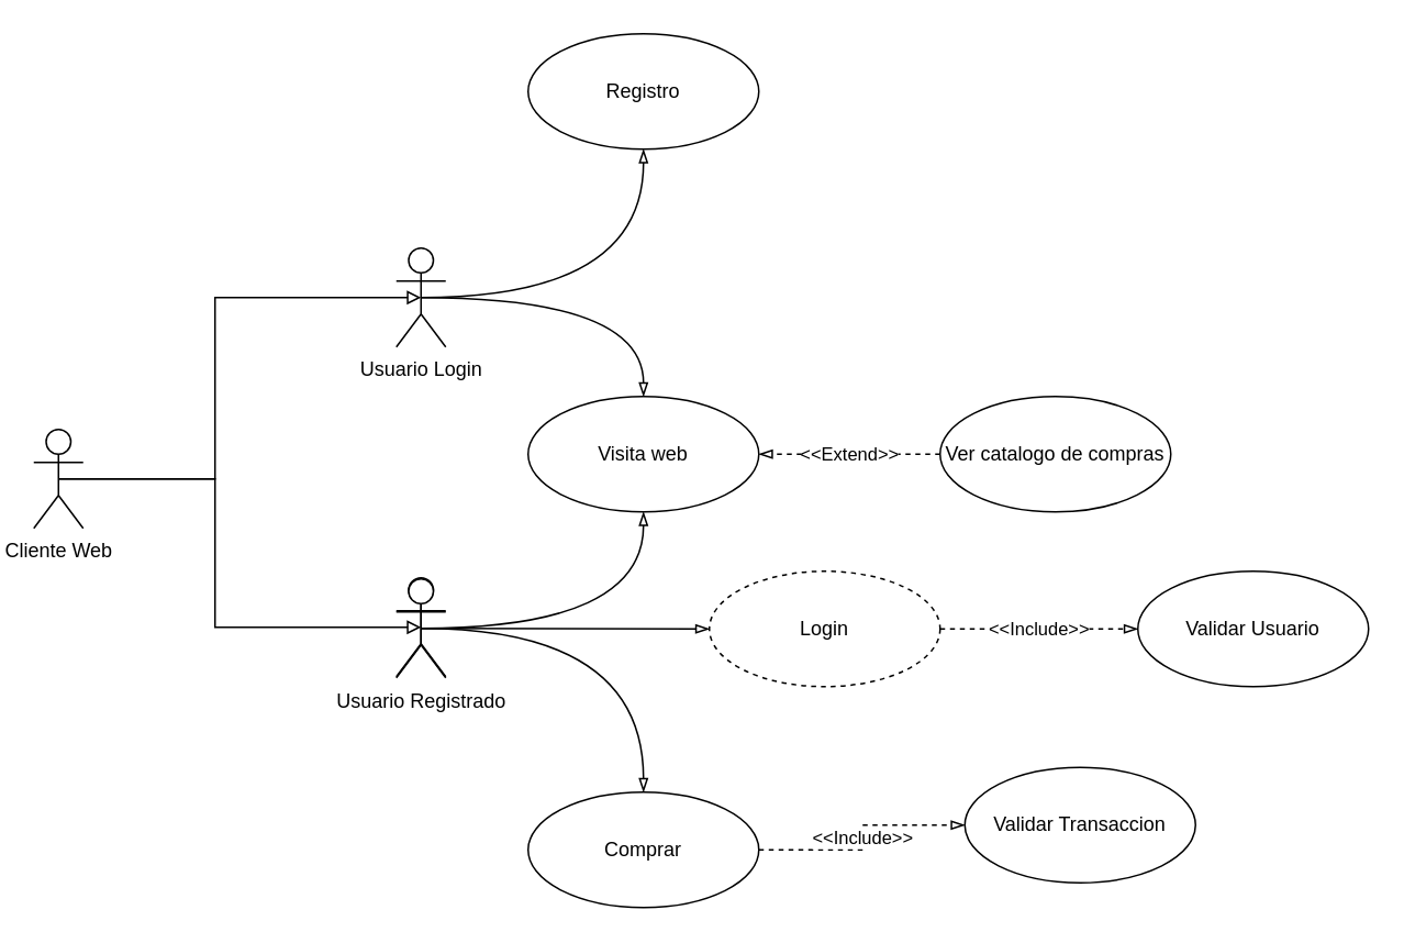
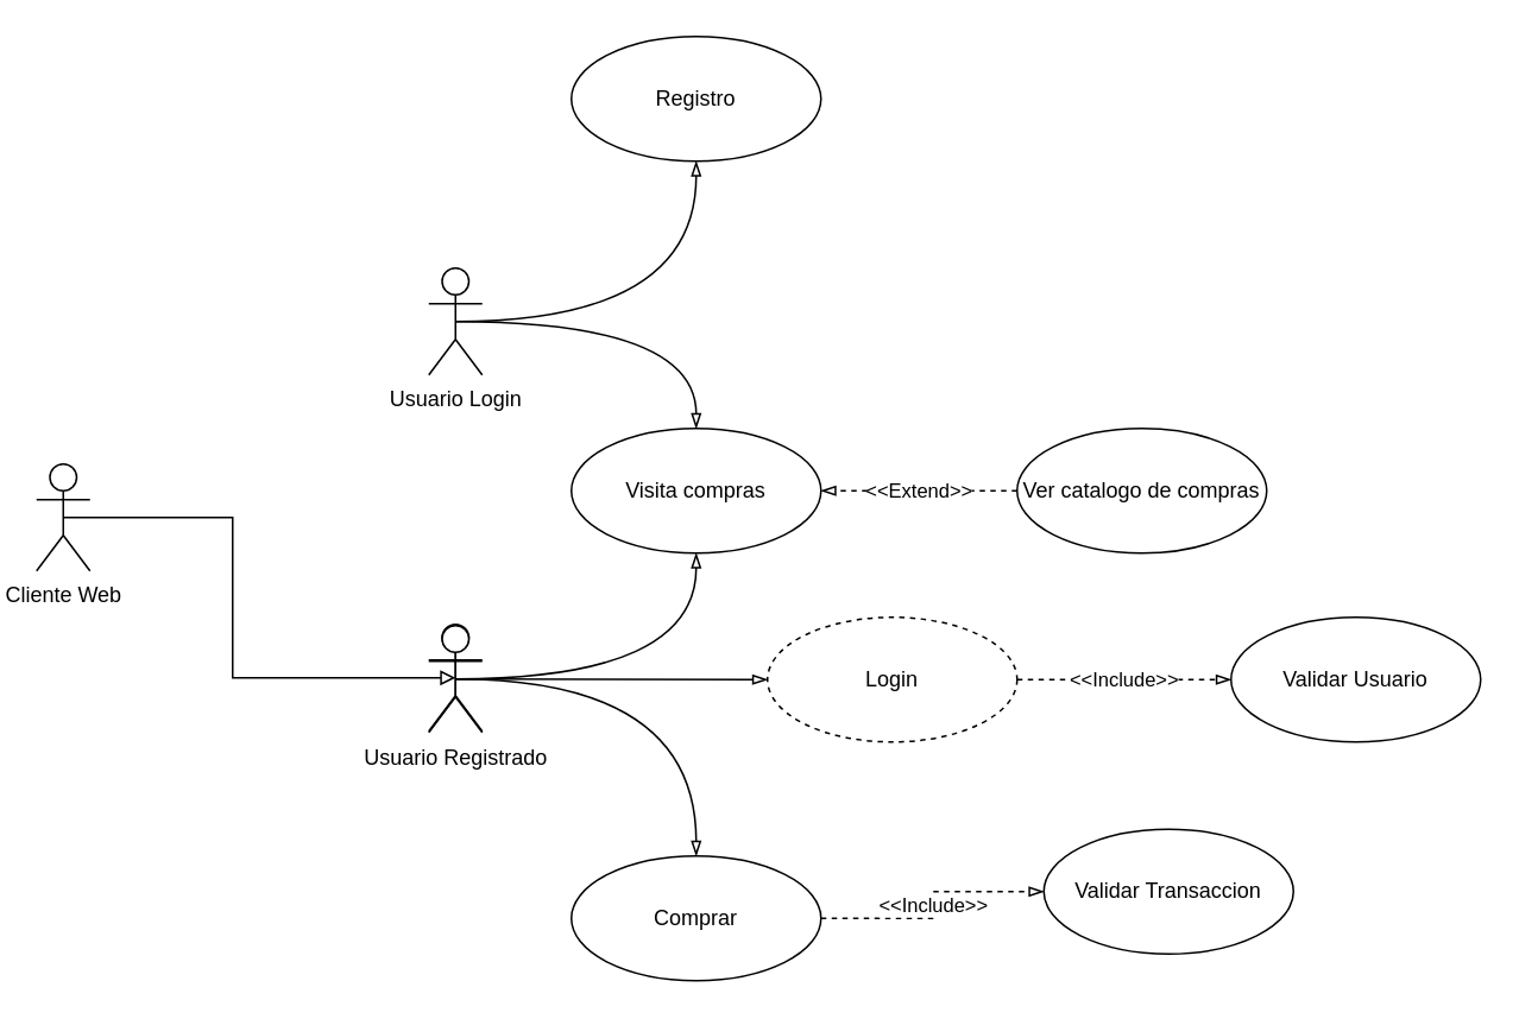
- <mxCell id="2" value="" style="edgeStyle=orthogonalEdgeStyle;rounded=0;orthogonalLoop=1;jettySize=auto;html=1;entryX=0.5;entryY=0.5;entryDx=0;entryDy=0;entryPerimeter=0;exitX=0.5;exitY=0.5;exitDx=0;exitDy=0;exitPerimeter=0;endArrow=block;endFill=0;" parent="1" source="3" target="5" edge="1"><mxGeometry relative="1" as="geometry"><mxPoint x="130" y="290" as="targetPoint" /><Array as="points"><mxPoint x="130" y="290" /><mxPoint x="130" y="180" /></Array></mxGeometry></mxCell>
- <mxCell id="8" value="Visita web" style="ellipse;whiteSpace=wrap;html=1;" parent="1" vertex="1"><mxGeometry x="320" y="240" width="140" height="70" as="geometry" /></mxCell>
+ <mxCell id="8" value="Visita compras" style="ellipse;whiteSpace=wrap;html=1;" parent="1" vertex="1"><mxGeometry x="320" y="240" width="140" height="70" as="geometry" /></mxCell>
